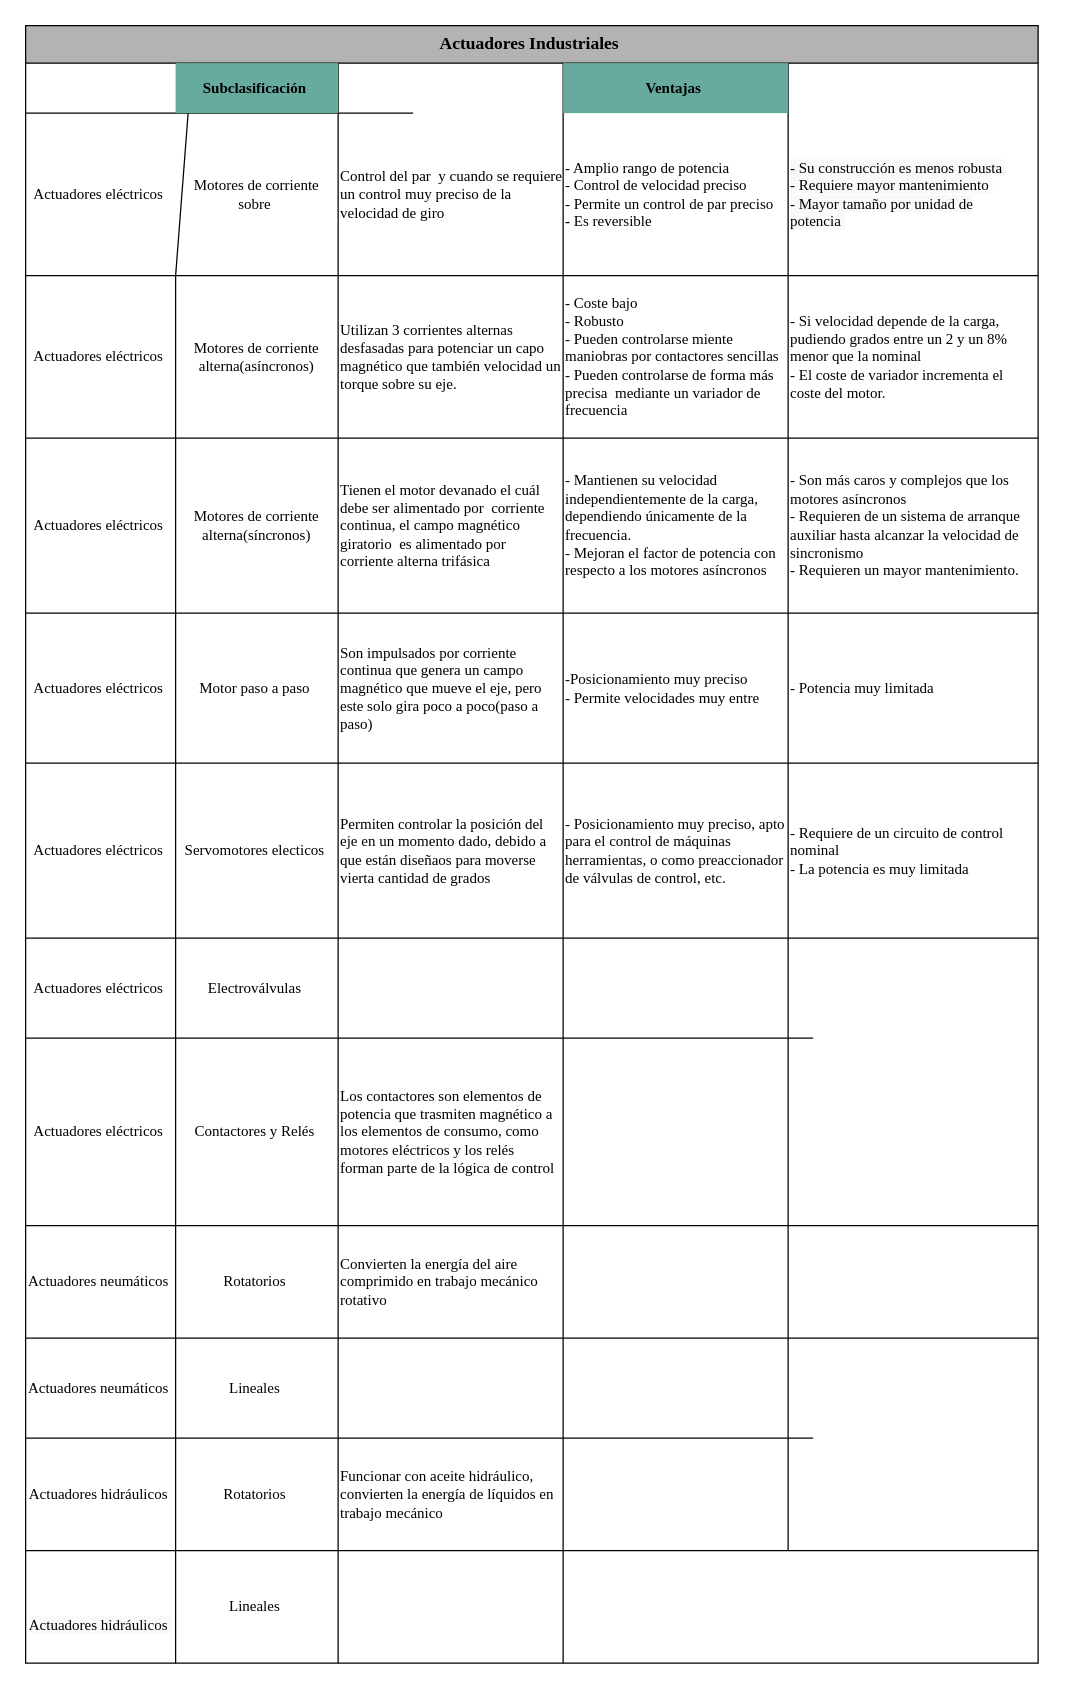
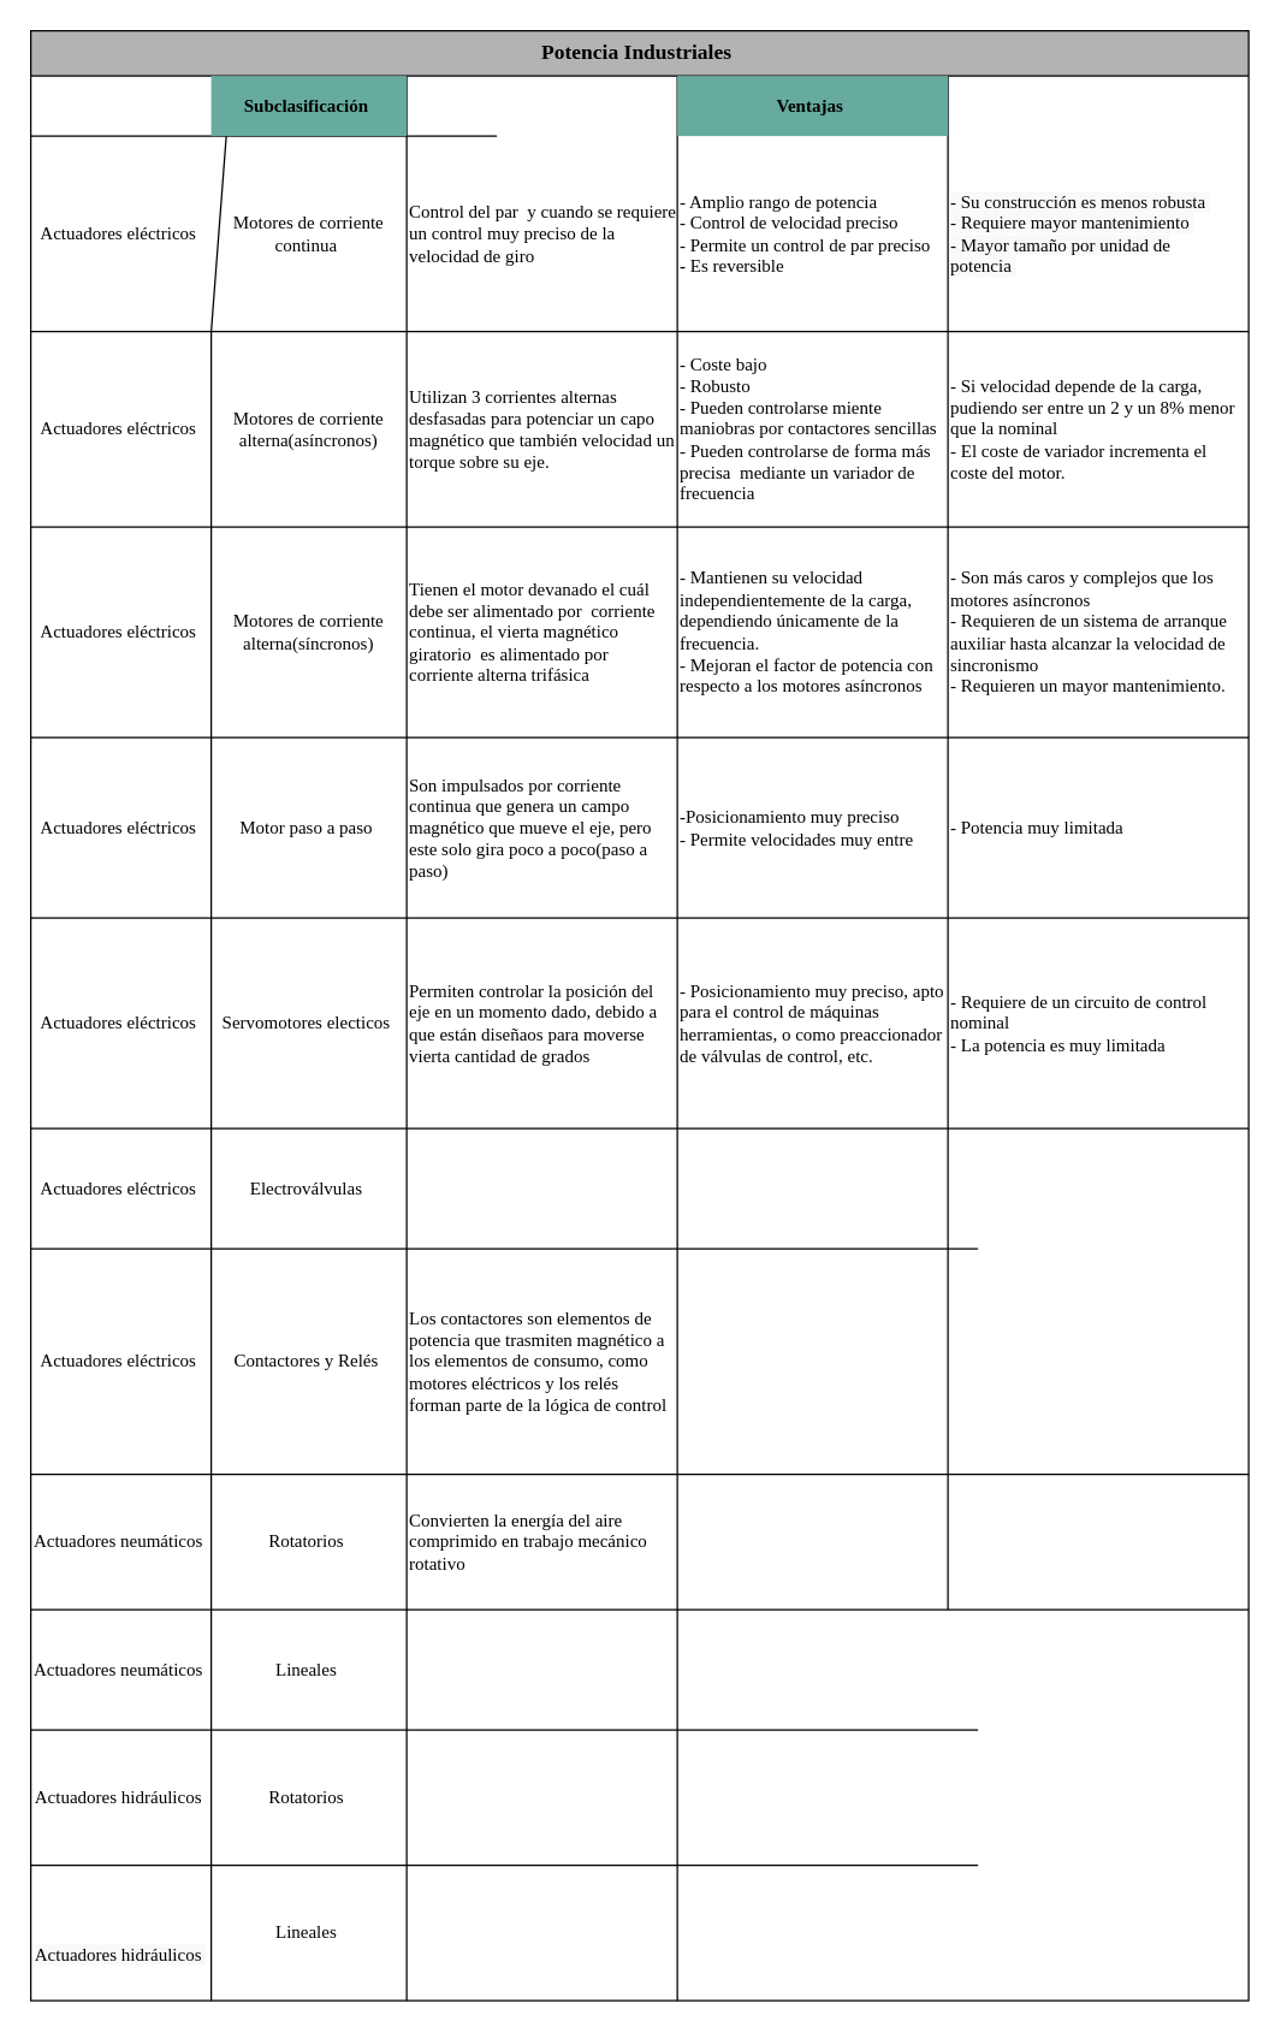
- <mxCell id="2" value="&lt;font face=&quot;Verdana&quot; style=&quot;font-size: 14px&quot;&gt;Actuadores Industriales&amp;nbsp;&lt;/font&gt;" style="shape=table;html=1;whiteSpace=wrap;startSize=30;container=1;collapsible=0;childLayout=tableLayout;fontStyle=1;align=center;fillColor=#B3B3B3;strokeColor=#000000;" parent="1" vertex="1"><mxGeometry x="20" y="20" width="810" height="1310" as="geometry" /></mxCell>
+ <mxCell id="2" value="&lt;font face=&quot;Verdana&quot; style=&quot;font-size: 14px&quot;&gt;Potencia Industriales&amp;nbsp;&lt;/font&gt;" style="shape=table;html=1;whiteSpace=wrap;startSize=30;container=1;collapsible=0;childLayout=tableLayout;fontStyle=1;align=center;fillColor=#B3B3B3;strokeColor=#000000;" parent="1" vertex="1"><mxGeometry x="20" y="20" width="810" height="1310" as="geometry" /></mxCell>
- <mxCell id="8" value="&lt;font style=&quot;font-size: 12px&quot; face=&quot;Verdana&quot;&gt;Motores de corriente sobre&amp;nbsp;&lt;/font&gt;" style="shape=partialRectangle;html=1;whiteSpace=wrap;connectable=0;fillColor=none;top=0;left=0;bottom=0;right=0;overflow=hidden;" parent="6" vertex="1"><mxGeometry x="120" width="130" height="130" as="geometry" /></mxCell>
+ <mxCell id="8" value="&lt;font style=&quot;font-size: 12px&quot; face=&quot;Verdana&quot;&gt;Motores de corriente continua&amp;nbsp;&lt;/font&gt;" style="shape=partialRectangle;html=1;whiteSpace=wrap;connectable=0;fillColor=none;top=0;left=0;bottom=0;right=0;overflow=hidden;" parent="6" vertex="1"><mxGeometry x="120" width="130" height="130" as="geometry" /></mxCell>
- <mxCell id="17" value="&lt;div&gt;&lt;span&gt;&lt;font face=&quot;Verdana&quot;&gt;- Si velocidad depende de la carga, pudiendo grados entre un 2 y un 8% menor que la nominal&amp;nbsp;&lt;/font&gt;&lt;/span&gt;&lt;/div&gt;&lt;div&gt;&lt;span&gt;&lt;font face=&quot;Verdana&quot;&gt;- El coste de variador incrementa el coste del motor.&lt;/font&gt;&lt;/span&gt;&lt;/div&gt;" style="shape=partialRectangle;html=1;whiteSpace=wrap;connectable=0;fillColor=none;top=0;left=0;bottom=0;right=0;overflow=hidden;align=left;" parent="12" vertex="1"><mxGeometry x="610" width="200" height="130" as="geometry" /></mxCell>
+ <mxCell id="17" value="&lt;div&gt;&lt;span&gt;&lt;font face=&quot;Verdana&quot;&gt;- Si velocidad depende de la carga, pudiendo ser entre un 2 y un 8% menor que la nominal&amp;nbsp;&lt;/font&gt;&lt;/span&gt;&lt;/div&gt;&lt;div&gt;&lt;span&gt;&lt;font face=&quot;Verdana&quot;&gt;- El coste de variador incrementa el coste del motor.&lt;/font&gt;&lt;/span&gt;&lt;/div&gt;" style="shape=partialRectangle;html=1;whiteSpace=wrap;connectable=0;fillColor=none;top=0;left=0;bottom=0;right=0;overflow=hidden;align=left;" parent="12" vertex="1"><mxGeometry x="610" width="200" height="130" as="geometry" /></mxCell>
- <mxCell id="21" value="&lt;font face=&quot;Verdana&quot;&gt;Tienen el motor devanado el cuál debe ser alimentado por&amp;nbsp; corriente continua, el campo magnético giratorio&amp;nbsp; es alimentado por corriente alterna trifásica&amp;nbsp;&amp;nbsp;&lt;/font&gt;" style="shape=partialRectangle;html=1;whiteSpace=wrap;connectable=0;fillColor=none;top=0;left=0;bottom=0;right=0;overflow=hidden;align=left;" parent="18" vertex="1"><mxGeometry x="250" width="180" height="140" as="geometry" /></mxCell>
+ <mxCell id="21" value="&lt;font face=&quot;Verdana&quot;&gt;Tienen el motor devanado el cuál debe ser alimentado por&amp;nbsp; corriente continua, el vierta magnético giratorio&amp;nbsp; es alimentado por corriente alterna trifásica&amp;nbsp;&amp;nbsp;&lt;/font&gt;" style="shape=partialRectangle;html=1;whiteSpace=wrap;connectable=0;fillColor=none;top=0;left=0;bottom=0;right=0;overflow=hidden;align=left;" parent="18" vertex="1"><mxGeometry x="250" width="180" height="140" as="geometry" /></mxCell>
- <mxCell id="61" value="&lt;font face=&quot;Verdana&quot; style=&quot;font-size: 12px&quot;&gt;Funcionar con aceite hidráulico, convierten la energía&amp;nbsp;de líquidos&amp;nbsp;en trabajo mecánico&amp;nbsp;&lt;/font&gt;" style="shape=partialRectangle;html=1;whiteSpace=wrap;connectable=0;fillColor=none;top=0;left=0;bottom=0;right=0;overflow=hidden;align=left;" vertex="1" parent="58"><mxGeometry x="250" width="180" height="90" as="geometry" /></mxCell>
